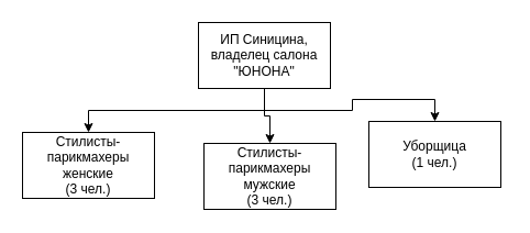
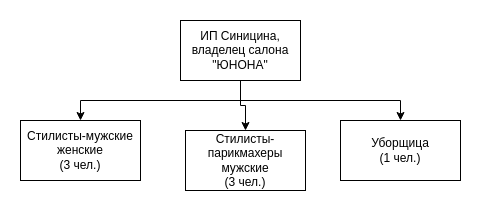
- <mxCell id="8" value="Уборщица&lt;br&gt;(1 чел.)" style="rounded=0;whiteSpace=wrap;html=1;" vertex="1" parent="1"><mxGeometry x="335" y="110" width="120" height="60" as="geometry" /></mxCell>
+ <mxCell id="8" value="Уборщица&lt;br&gt;(1 чел.)" style="rounded=0;whiteSpace=wrap;html=1;" vertex="1" parent="1"><mxGeometry x="340" y="120" width="120" height="60" as="geometry" /></mxCell>
- <mxCell id="5" value="Стилисты-парикмахеры женские&lt;br&gt;(3 чел.)" style="rounded=0;whiteSpace=wrap;html=1;" vertex="1" parent="1"><mxGeometry x="20" y="120" width="120" height="60" as="geometry" /></mxCell>
+ <mxCell id="5" value="Стилисты-мужские женские&lt;br&gt;(3 чел.)" style="rounded=0;whiteSpace=wrap;html=1;" vertex="1" parent="1"><mxGeometry x="20" y="120" width="120" height="60" as="geometry" /></mxCell>
